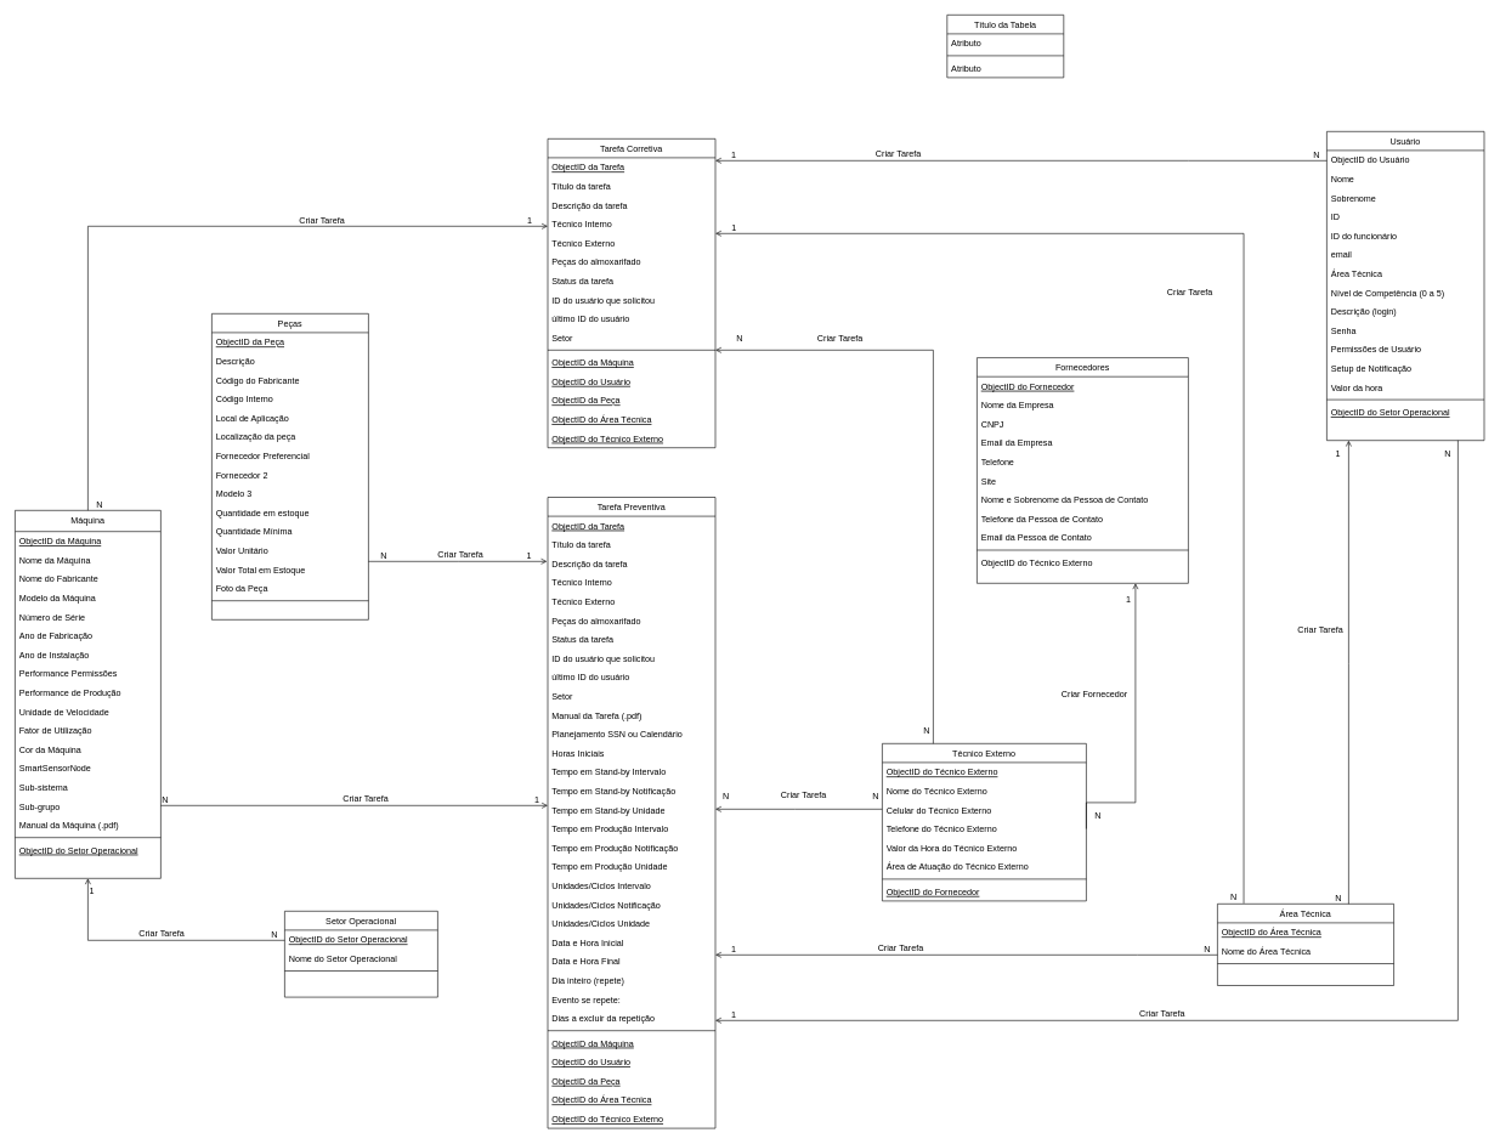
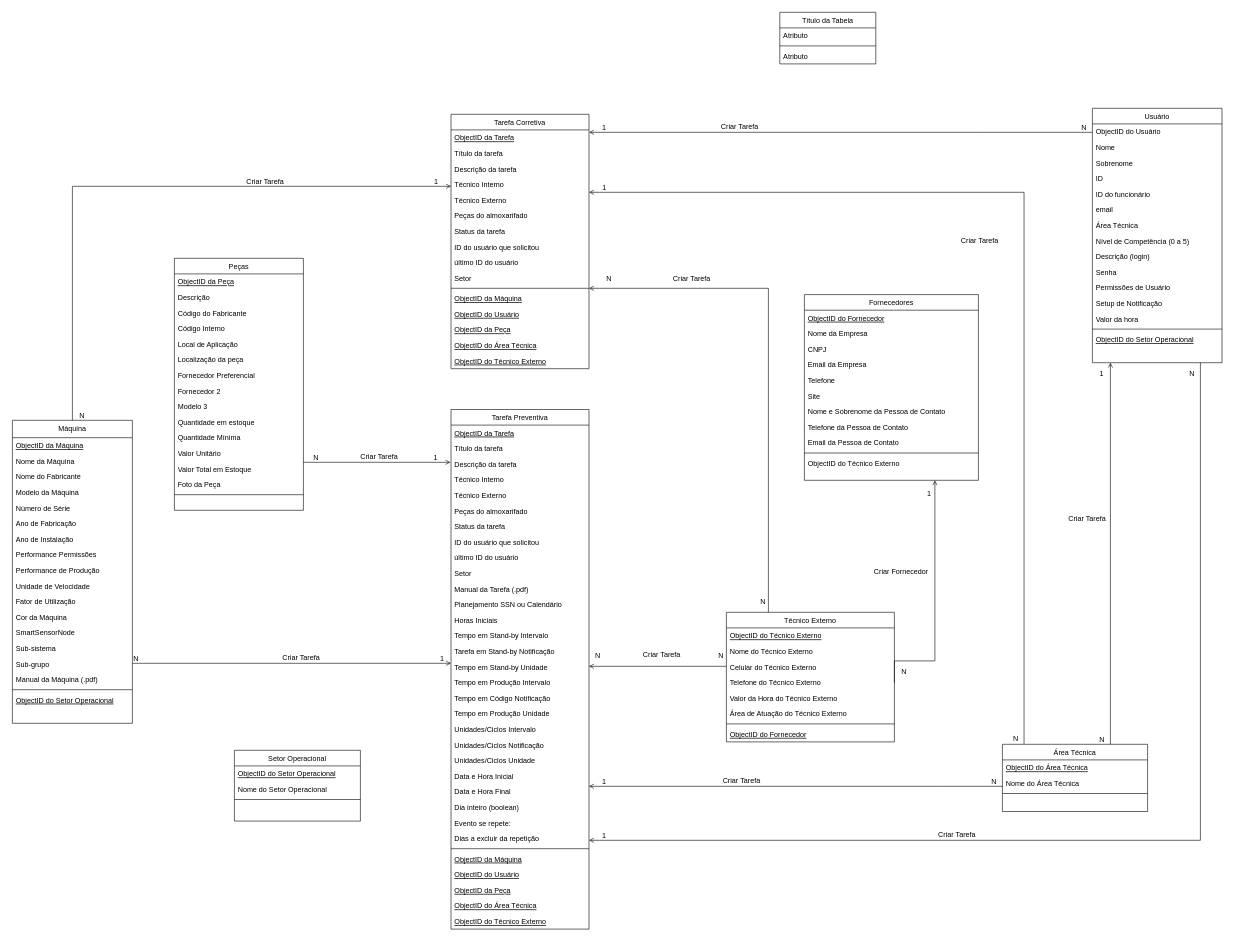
- <mxCell id="93" value="Tempo em Stand-by Notificação" style="text;align=left;verticalAlign=top;spacingLeft=4;spacingRight=4;overflow=hidden;rotatable=0;points=[[0,0.5],[1,0.5]];portConstraint=eastwest;" parent="78" vertex="1"><mxGeometry y="390" width="230" height="26" as="geometry" /></mxCell>
+ <mxCell id="93" value="Tarefa em Stand-by Notificação" style="text;align=left;verticalAlign=top;spacingLeft=4;spacingRight=4;overflow=hidden;rotatable=0;points=[[0,0.5],[1,0.5]];portConstraint=eastwest;" parent="78" vertex="1"><mxGeometry y="390" width="230" height="26" as="geometry" /></mxCell>
- <mxCell id="96" value="Tempo em Produção Notificação" style="text;align=left;verticalAlign=top;spacingLeft=4;spacingRight=4;overflow=hidden;rotatable=0;points=[[0,0.5],[1,0.5]];portConstraint=eastwest;" parent="78" vertex="1"><mxGeometry y="468" width="230" height="26" as="geometry" /></mxCell>
+ <mxCell id="96" value="Tempo em Código Notificação" style="text;align=left;verticalAlign=top;spacingLeft=4;spacingRight=4;overflow=hidden;rotatable=0;points=[[0,0.5],[1,0.5]];portConstraint=eastwest;" parent="78" vertex="1"><mxGeometry y="468" width="230" height="26" as="geometry" /></mxCell>
- <mxCell id="148" value="" style="endArrow=open;shadow=0;strokeWidth=1;rounded=0;curved=0;endFill=1;edgeStyle=elbowEdgeStyle;elbow=vertical;" parent="1" source="124" target="55" edge="1"><mxGeometry x="0.5" y="41" relative="1" as="geometry"><mxPoint x="368.5" y="1320" as="sourcePoint" /><mxPoint x="-128.5" y="1320" as="targetPoint" /><mxPoint x="-40" y="32" as="offset" /><Array as="points"><mxPoint x="120" y="1290" /></Array></mxGeometry></mxCell>
- <mxCell id="149" value="N" style="resizable=0;align=left;verticalAlign=bottom;labelBackgroundColor=none;fontSize=12;" parent="148" connectable="0" vertex="1"><mxGeometry x="-1" relative="1" as="geometry"><mxPoint x="-20" as="offset" /></mxGeometry></mxCell>
- <mxCell id="150" value="1" style="resizable=0;align=right;verticalAlign=bottom;labelBackgroundColor=none;fontSize=12;" parent="148" connectable="0" vertex="1"><mxGeometry x="1" relative="1" as="geometry"><mxPoint x="10" y="26" as="offset" /></mxGeometry></mxCell>
- <mxCell id="151" value="Criar Tarefa" style="text;html=1;resizable=0;points=[];;align=center;verticalAlign=middle;labelBackgroundColor=none;rounded=0;shadow=0;strokeWidth=1;fontSize=12;" parent="148" vertex="1" connectable="0"><mxGeometry x="0.5" y="49" relative="1" as="geometry"><mxPoint x="96" y="-59" as="offset" /></mxGeometry></mxCell>
- <mxCell id="103" value="Dia inteiro (repete)" style="text;align=left;verticalAlign=top;spacingLeft=4;spacingRight=4;overflow=hidden;rotatable=0;points=[[0,0.5],[1,0.5]];portConstraint=eastwest;" parent="78" vertex="1"><mxGeometry y="650" width="230" height="26" as="geometry" /></mxCell>
+ <mxCell id="103" value="Dia inteiro (boolean)" style="text;align=left;verticalAlign=top;spacingLeft=4;spacingRight=4;overflow=hidden;rotatable=0;points=[[0,0.5],[1,0.5]];portConstraint=eastwest;" parent="78" vertex="1"><mxGeometry y="650" width="230" height="26" as="geometry" /></mxCell>
